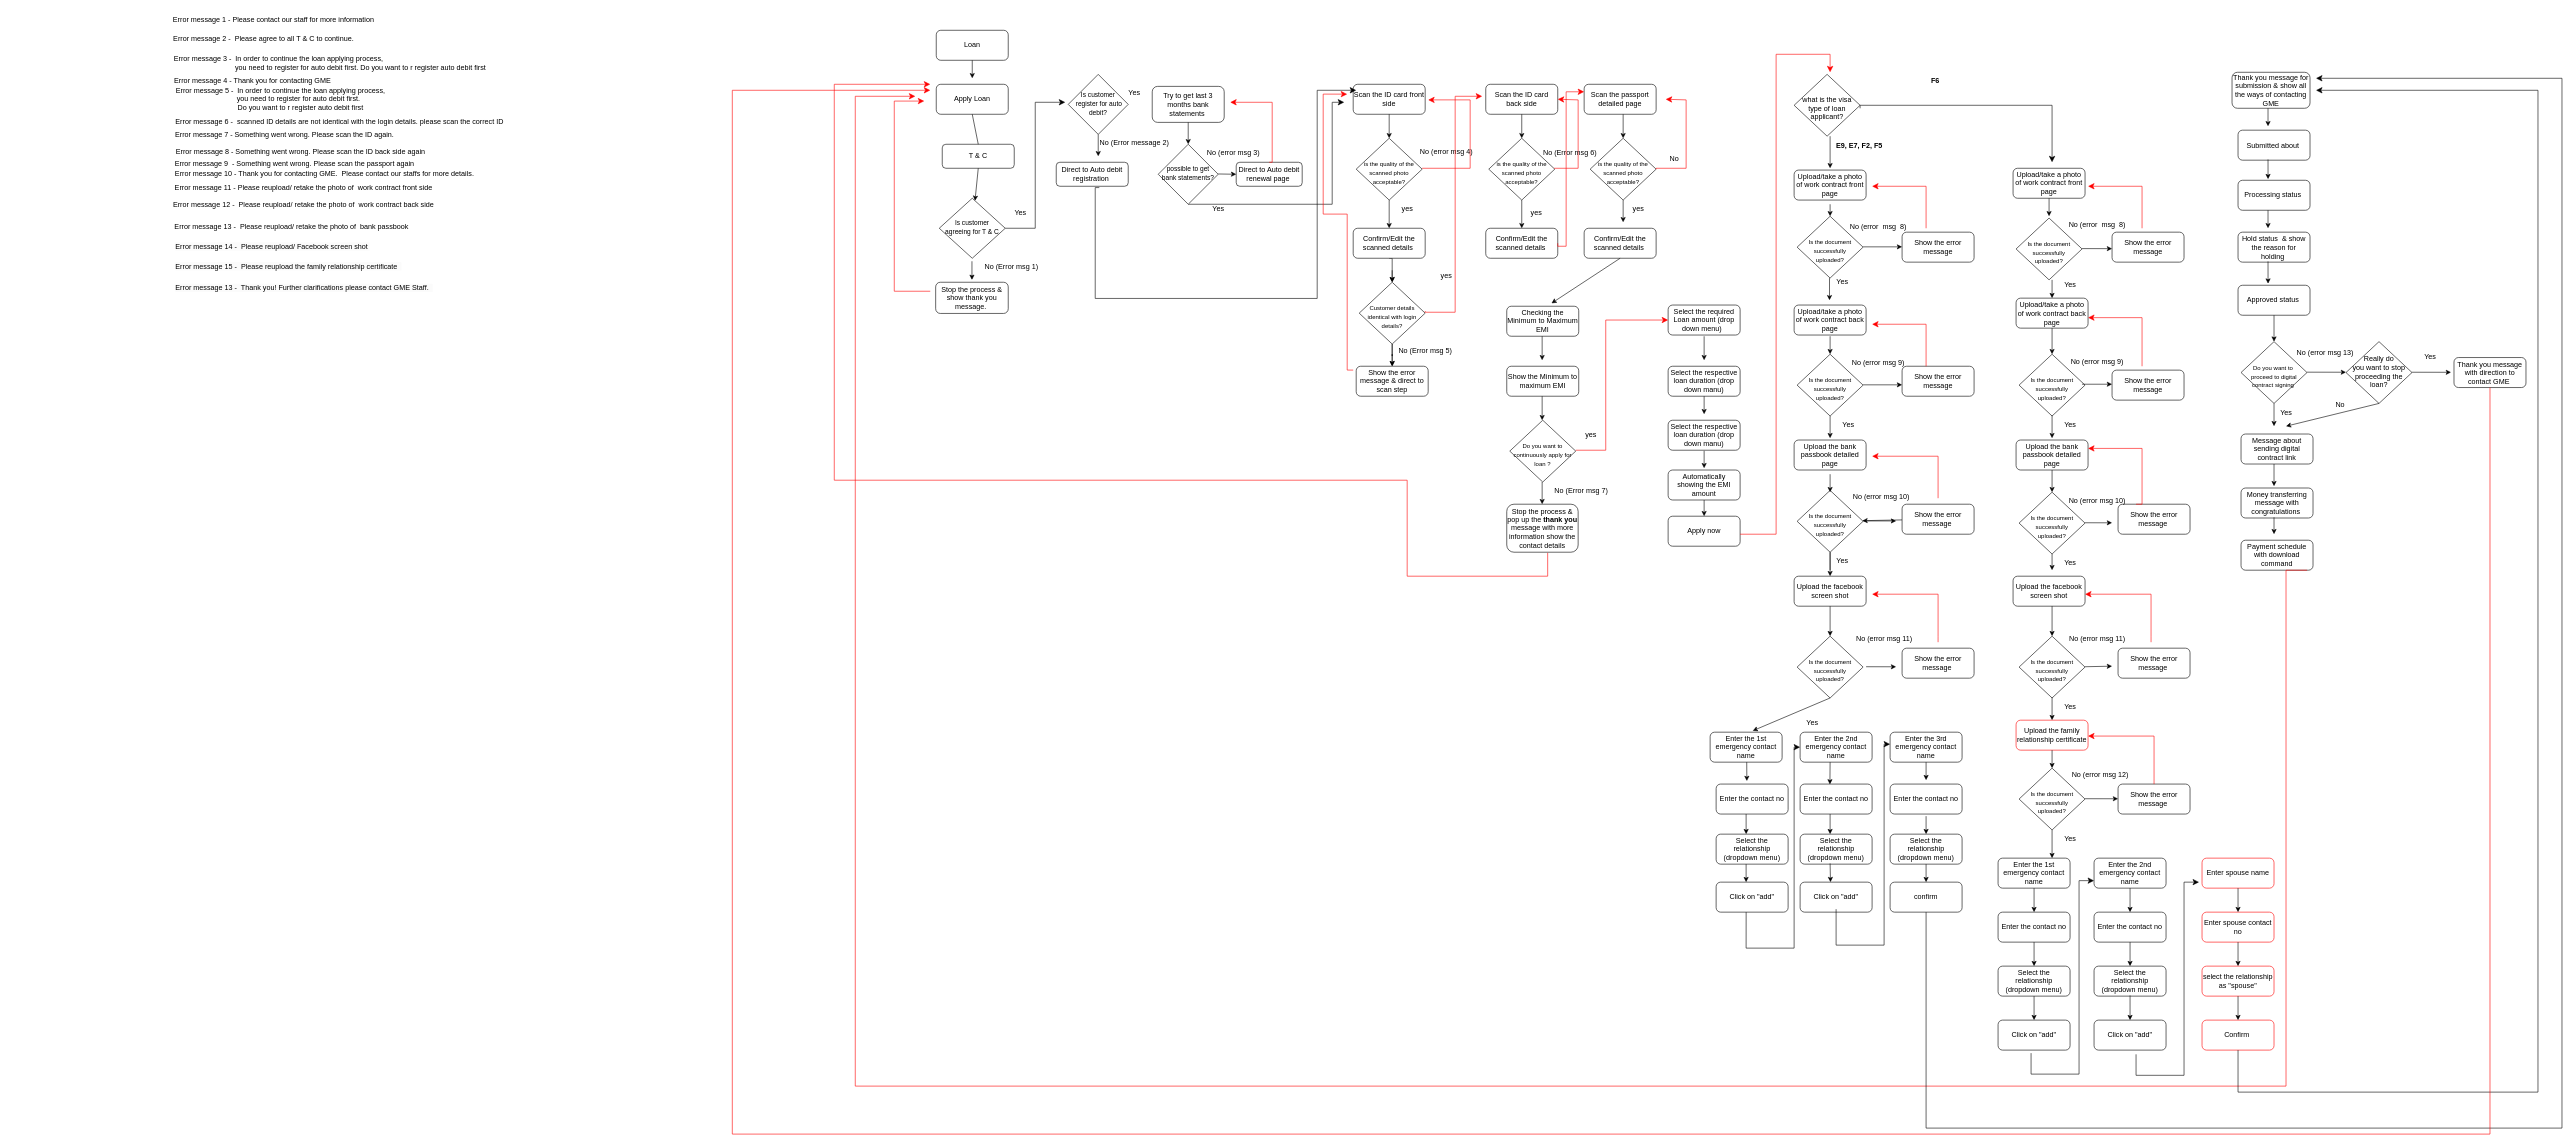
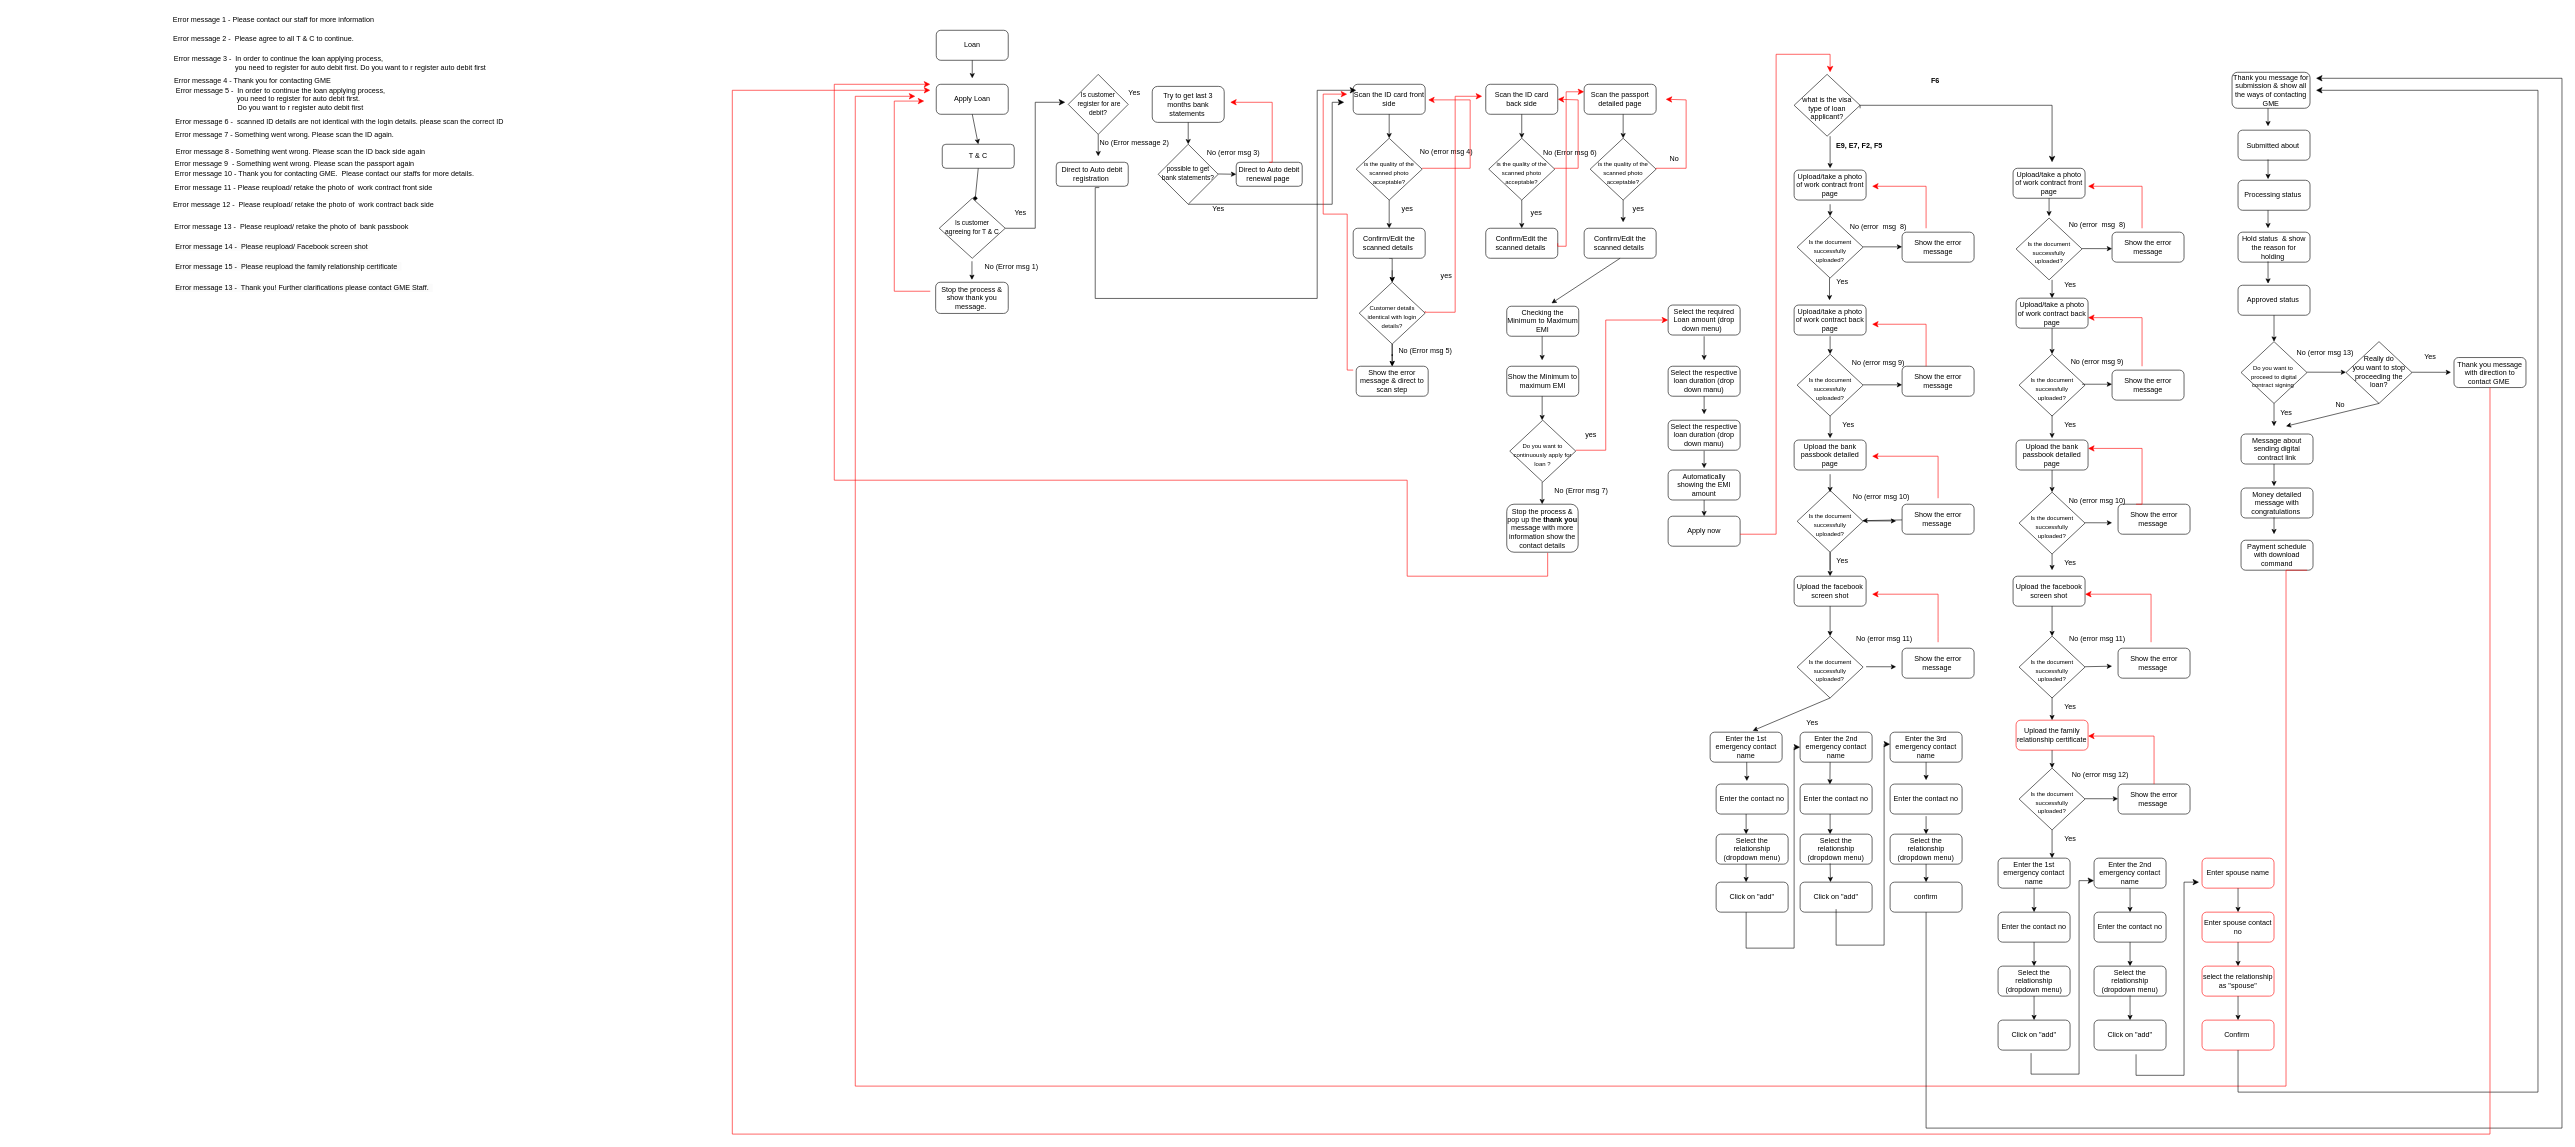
- <mxCell id="3" value="&lt;font style=&quot;font-size: 11px;&quot;&gt;Is customer&lt;br&gt;&amp;nbsp;register for auto debit?&lt;/font&gt;" style="rhombus;whiteSpace=wrap;html=1;shadow=0;fontFamily=Helvetica;fontSize=12;align=center;strokeWidth=1;spacing=6;spacingTop=-4;strokeColor=#000000;" parent="1" vertex="1"><mxGeometry x="1780" y="123.5" width="100" height="100" as="geometry" /></mxCell>
+ <mxCell id="3" value="&lt;font style=&quot;font-size: 11px;&quot;&gt;Is customer&lt;br&gt;&amp;nbsp;register for are debit?&lt;/font&gt;" style="rhombus;whiteSpace=wrap;html=1;shadow=0;fontFamily=Helvetica;fontSize=12;align=center;strokeWidth=1;spacing=6;spacingTop=-4;strokeColor=#000000;" parent="1" vertex="1"><mxGeometry x="1780" y="123.5" width="100" height="100" as="geometry" /></mxCell>
- <mxCell id="83" value="" style="edgeStyle=none;orthogonalLoop=1;jettySize=auto;html=1;rounded=0;exitX=0.5;exitY=1;exitDx=0;exitDy=0;entryX=0.5;entryY=0;entryDx=0;entryDy=0;endArrow=none;" parent="1" source="5" target="4" edge="1"><mxGeometry width="100" relative="1" as="geometry"><mxPoint x="1860" y="200" as="sourcePoint" /><mxPoint x="1870" y="230" as="targetPoint" /><Array as="points" /></mxGeometry></mxCell>
+ <mxCell id="83" value="" style="edgeStyle=none;orthogonalLoop=1;jettySize=auto;html=1;rounded=0;exitX=0.5;exitY=1;exitDx=0;exitDy=0;entryX=0.5;entryY=0;entryDx=0;entryDy=0;" parent="1" source="5" target="4" edge="1"><mxGeometry width="100" relative="1" as="geometry"><mxPoint x="1860" y="200" as="sourcePoint" /><mxPoint x="1870" y="230" as="targetPoint" /><Array as="points" /></mxGeometry></mxCell>
- <mxCell id="85" value="" style="edgeStyle=none;orthogonalLoop=1;jettySize=auto;html=1;rounded=0;exitX=0.5;exitY=1;exitDx=0;exitDy=0;" parent="1" source="4" target="84" edge="1"><mxGeometry width="100" relative="1" as="geometry"><mxPoint x="1870" y="282" as="sourcePoint" /><mxPoint x="1970" y="282" as="targetPoint" /><Array as="points" /></mxGeometry></mxCell>
+ <mxCell id="85" value="" style="edgeStyle=none;orthogonalLoop=1;jettySize=auto;html=1;rounded=0;exitX=0.5;exitY=1;exitDx=0;exitDy=0;endArrow=diamond;" parent="1" source="4" target="84" edge="1"><mxGeometry width="100" relative="1" as="geometry"><mxPoint x="1870" y="282" as="sourcePoint" /><mxPoint x="1970" y="282" as="targetPoint" /><Array as="points" /></mxGeometry></mxCell>
- <mxCell id="226" value="Money transferring message with congratulations&amp;nbsp;" style="rounded=1;whiteSpace=wrap;html=1;fontSize=12;glass=0;strokeWidth=1;shadow=0;" parent="1" vertex="1"><mxGeometry x="3735" y="813" width="120" height="50" as="geometry" /></mxCell>
+ <mxCell id="226" value="Money detailed message with congratulations&amp;nbsp;" style="rounded=1;whiteSpace=wrap;html=1;fontSize=12;glass=0;strokeWidth=1;shadow=0;" parent="1" vertex="1"><mxGeometry x="3735" y="813" width="120" height="50" as="geometry" /></mxCell>
